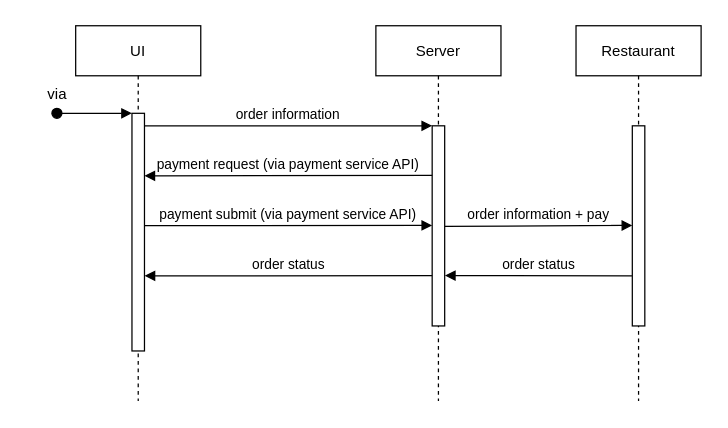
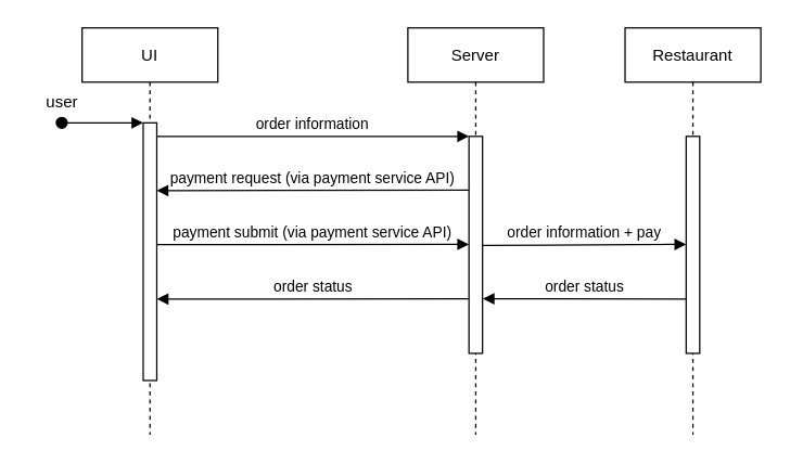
- <mxCell id="10" value="via" style="text;html=1;align=center;verticalAlign=middle;resizable=0;points=[];autosize=1;strokeColor=none;fillColor=none;" vertex="1" parent="1"><mxGeometry x="20" y="60" width="50" height="30" as="geometry" /></mxCell>
+ <mxCell id="10" value="user" style="text;html=1;align=center;verticalAlign=middle;resizable=0;points=[];autosize=1;strokeColor=none;fillColor=none;" vertex="1" parent="1"><mxGeometry x="20" y="60" width="50" height="30" as="geometry" /></mxCell>
